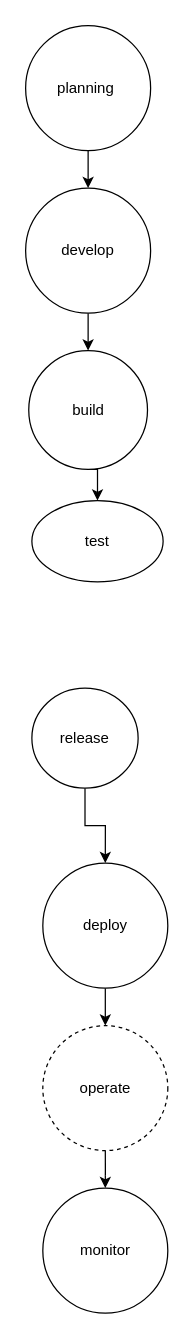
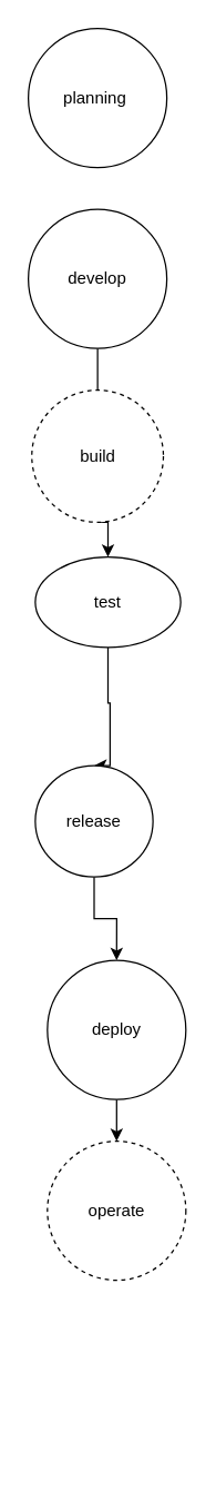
- <mxCell id="2" value="" style="edgeStyle=orthogonalEdgeStyle;rounded=0;orthogonalLoop=1;jettySize=auto;html=1;" edge="1" parent="1" source="3" target="5"><mxGeometry relative="1" as="geometry" /></mxCell>
- <mxCell id="4" style="edgeStyle=orthogonalEdgeStyle;rounded=0;orthogonalLoop=1;jettySize=auto;html=1;entryX=0.5;entryY=0;entryDx=0;entryDy=0;" edge="1" parent="1" source="5" target="7"><mxGeometry relative="1" as="geometry" /></mxCell>
+ <mxCell id="4" style="edgeStyle=orthogonalEdgeStyle;rounded=0;orthogonalLoop=1;jettySize=auto;html=1;entryX=0.5;entryY=0;entryDx=0;entryDy=0;endArrow=none;" edge="1" parent="1" source="5" target="7"><mxGeometry relative="1" as="geometry" /></mxCell>
- <mxCell id="7" value="build" style="ellipse;whiteSpace=wrap;html=1;aspect=fixed;" vertex="1" parent="1"><mxGeometry x="22.5" y="280" width="95" height="95" as="geometry" /></mxCell>
+ <mxCell id="7" value="build" style="ellipse;whiteSpace=wrap;html=1;aspect=fixed;dashed=1;" vertex="1" parent="1"><mxGeometry x="22.5" y="280" width="95" height="95" as="geometry" /></mxCell>
+ <mxCell id="8" style="edgeStyle=orthogonalEdgeStyle;rounded=0;orthogonalLoop=1;jettySize=auto;html=1;exitX=0.5;exitY=1;exitDx=0;exitDy=0;entryX=0.5;entryY=0;entryDx=0;entryDy=0;" edge="1" parent="1" source="9" target="11"><mxGeometry relative="1" as="geometry"><Array as="points"><mxPoint x="79" y="505" /></Array></mxGeometry></mxCell>
- <mxCell id="14" value="" style="edgeStyle=orthogonalEdgeStyle;rounded=0;orthogonalLoop=1;jettySize=auto;html=1;" edge="1" parent="1" source="15" target="16"><mxGeometry relative="1" as="geometry" /></mxCell>
- <mxCell id="16" value="monitor" style="ellipse;whiteSpace=wrap;html=1;aspect=fixed;" vertex="1" parent="1"><mxGeometry x="33.75" y="950" width="100" height="100" as="geometry" /></mxCell>
